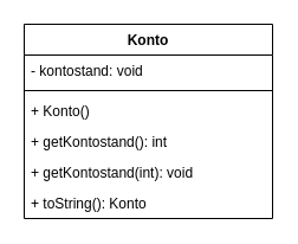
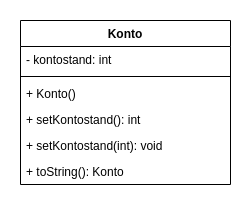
- <mxCell id="3" value="- kontostand: void" style="text;strokeColor=none;fillColor=none;align=left;verticalAlign=top;spacingLeft=4;spacingRight=4;overflow=hidden;rotatable=0;points=[[0,0.5],[1,0.5]];portConstraint=eastwest;" parent="2" vertex="1"><mxGeometry y="26" width="210" height="26" as="geometry" /></mxCell>
+ <mxCell id="3" value="- kontostand: int" style="text;strokeColor=none;fillColor=none;align=left;verticalAlign=top;spacingLeft=4;spacingRight=4;overflow=hidden;rotatable=0;points=[[0,0.5],[1,0.5]];portConstraint=eastwest;" parent="2" vertex="1"><mxGeometry y="26" width="210" height="26" as="geometry" /></mxCell>
- <mxCell id="6" value="+ getKontostand(): int" style="text;strokeColor=none;fillColor=none;align=left;verticalAlign=top;spacingLeft=4;spacingRight=4;overflow=hidden;rotatable=0;points=[[0,0.5],[1,0.5]];portConstraint=eastwest;" parent="2" vertex="1"><mxGeometry y="86" width="210" height="26" as="geometry" /></mxCell>
+ <mxCell id="6" value="+ setKontostand(): int" style="text;strokeColor=none;fillColor=none;align=left;verticalAlign=top;spacingLeft=4;spacingRight=4;overflow=hidden;rotatable=0;points=[[0,0.5],[1,0.5]];portConstraint=eastwest;" parent="2" vertex="1"><mxGeometry y="86" width="210" height="26" as="geometry" /></mxCell>
- <mxCell id="7" value="+ getKontostand(int): void" style="text;strokeColor=none;fillColor=none;align=left;verticalAlign=top;spacingLeft=4;spacingRight=4;overflow=hidden;rotatable=0;points=[[0,0.5],[1,0.5]];portConstraint=eastwest;" parent="2" vertex="1"><mxGeometry y="112" width="210" height="26" as="geometry" /></mxCell>
+ <mxCell id="7" value="+ setKontostand(int): void" style="text;strokeColor=none;fillColor=none;align=left;verticalAlign=top;spacingLeft=4;spacingRight=4;overflow=hidden;rotatable=0;points=[[0,0.5],[1,0.5]];portConstraint=eastwest;" parent="2" vertex="1"><mxGeometry y="112" width="210" height="26" as="geometry" /></mxCell>
